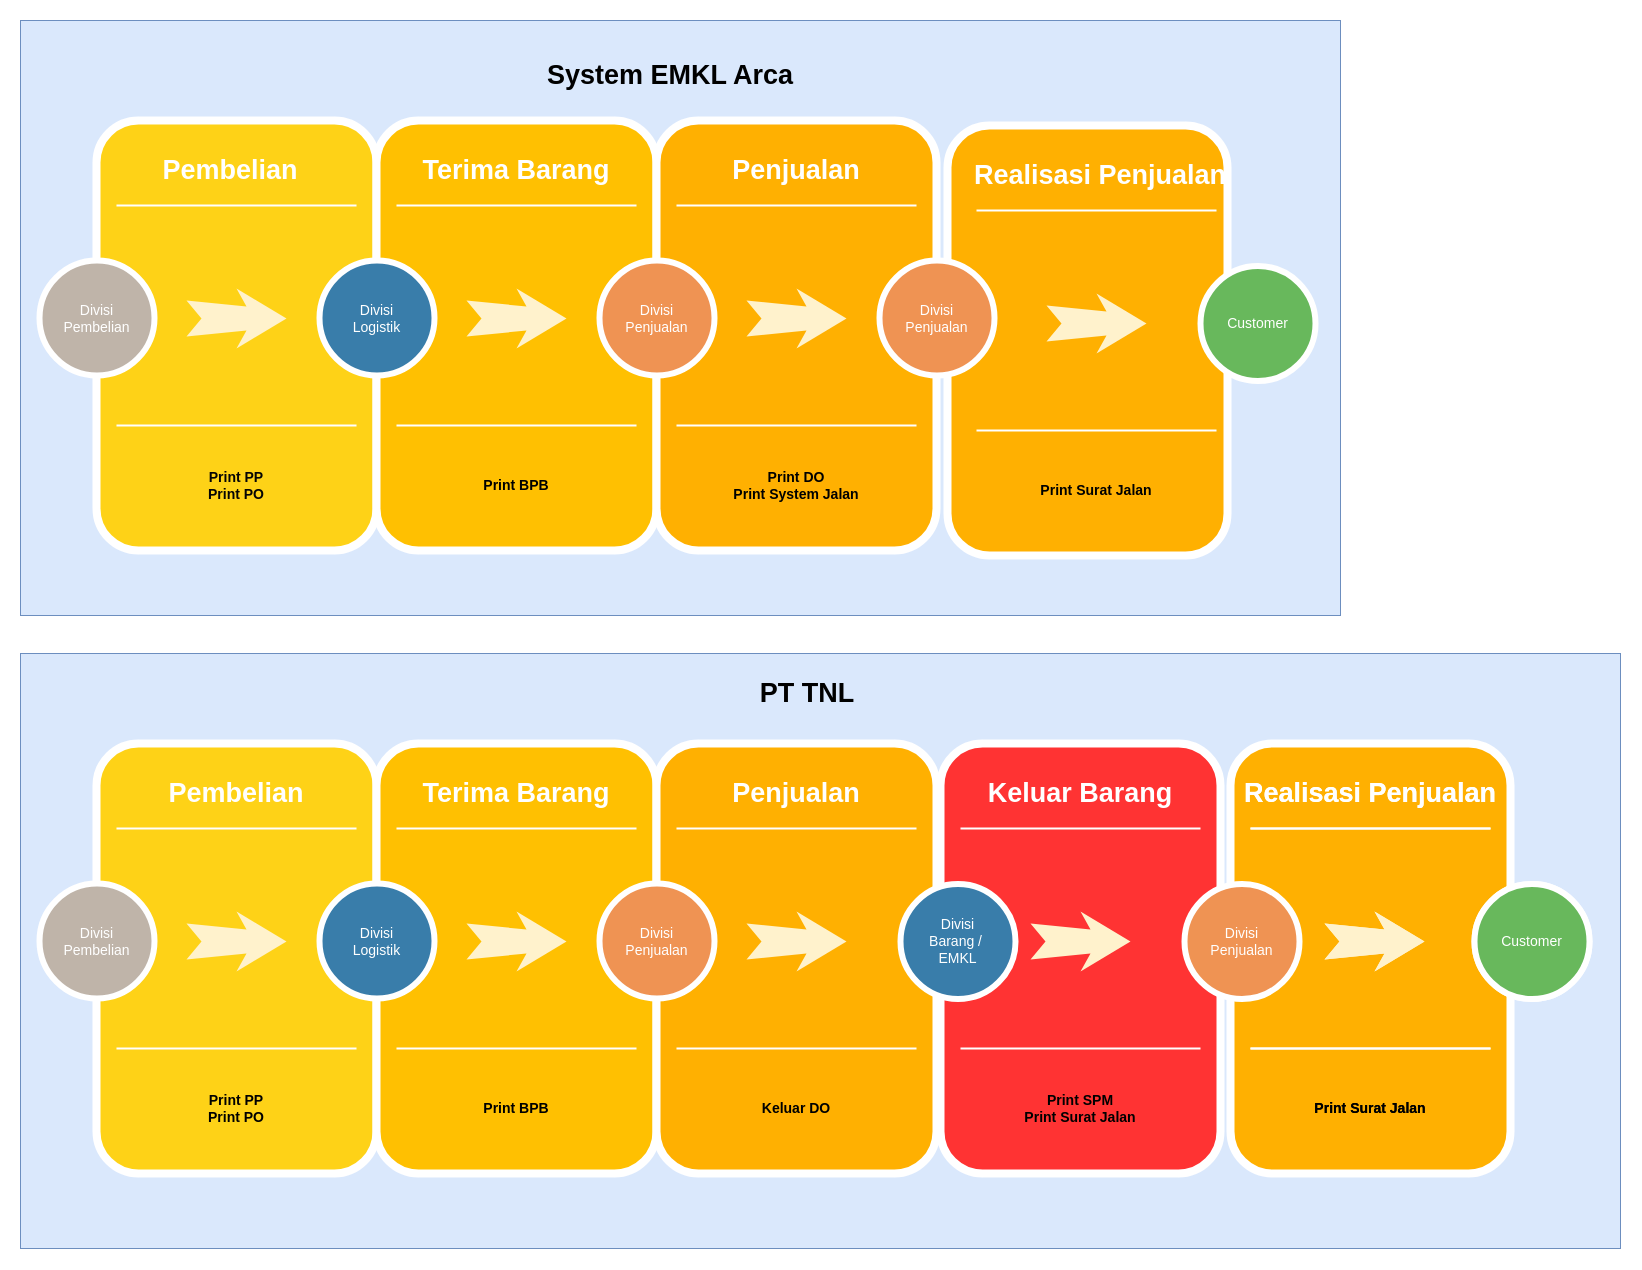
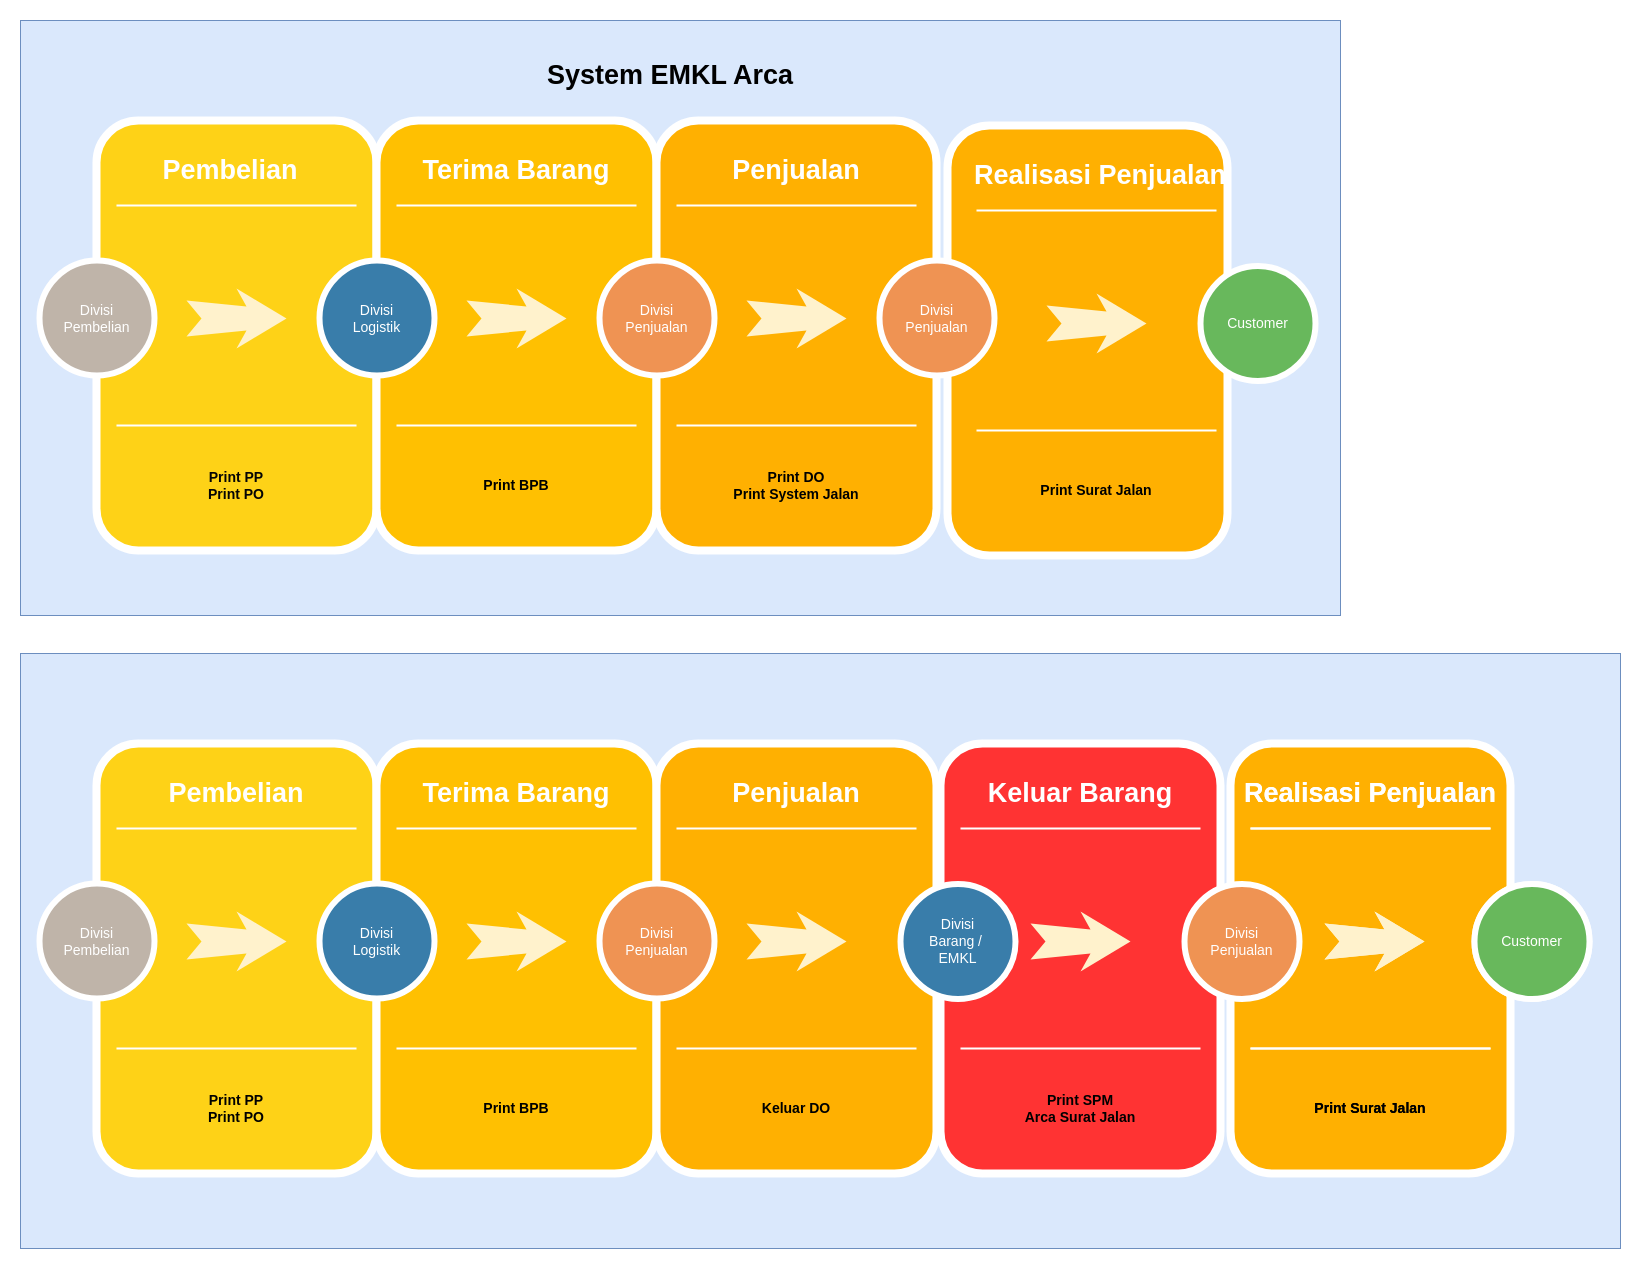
- <mxCell id="63" value="&lt;font color=&quot;#000000&quot;&gt;PT TNL&lt;/font&gt;" style="text;html=1;strokeColor=none;fillColor=none;align=center;verticalAlign=middle;whiteSpace=wrap;rounded=0;shadow=0;fontSize=27;fontColor=#FFFFFF;fontStyle=1" parent="1" vertex="1"><mxGeometry x="667" y="663" width="280" height="60" as="geometry" /></mxCell>
- <mxCell id="50" value="Print&amp;nbsp;SPM&lt;br&gt;Print Surat Jalan" style="text;html=1;strokeColor=none;fillColor=none;align=center;verticalAlign=middle;whiteSpace=wrap;rounded=0;shadow=0;fontSize=14;fontColor=#000000;fontStyle=1" parent="1" vertex="1"><mxGeometry x="940" y="1063" width="280" height="90" as="geometry" /></mxCell>
+ <mxCell id="50" value="Print&amp;nbsp;SPM&lt;br&gt;Arca Surat Jalan" style="text;html=1;strokeColor=none;fillColor=none;align=center;verticalAlign=middle;whiteSpace=wrap;rounded=0;shadow=0;fontSize=14;fontColor=#000000;fontStyle=1" parent="1" vertex="1"><mxGeometry x="940" y="1063" width="280" height="90" as="geometry" /></mxCell>
